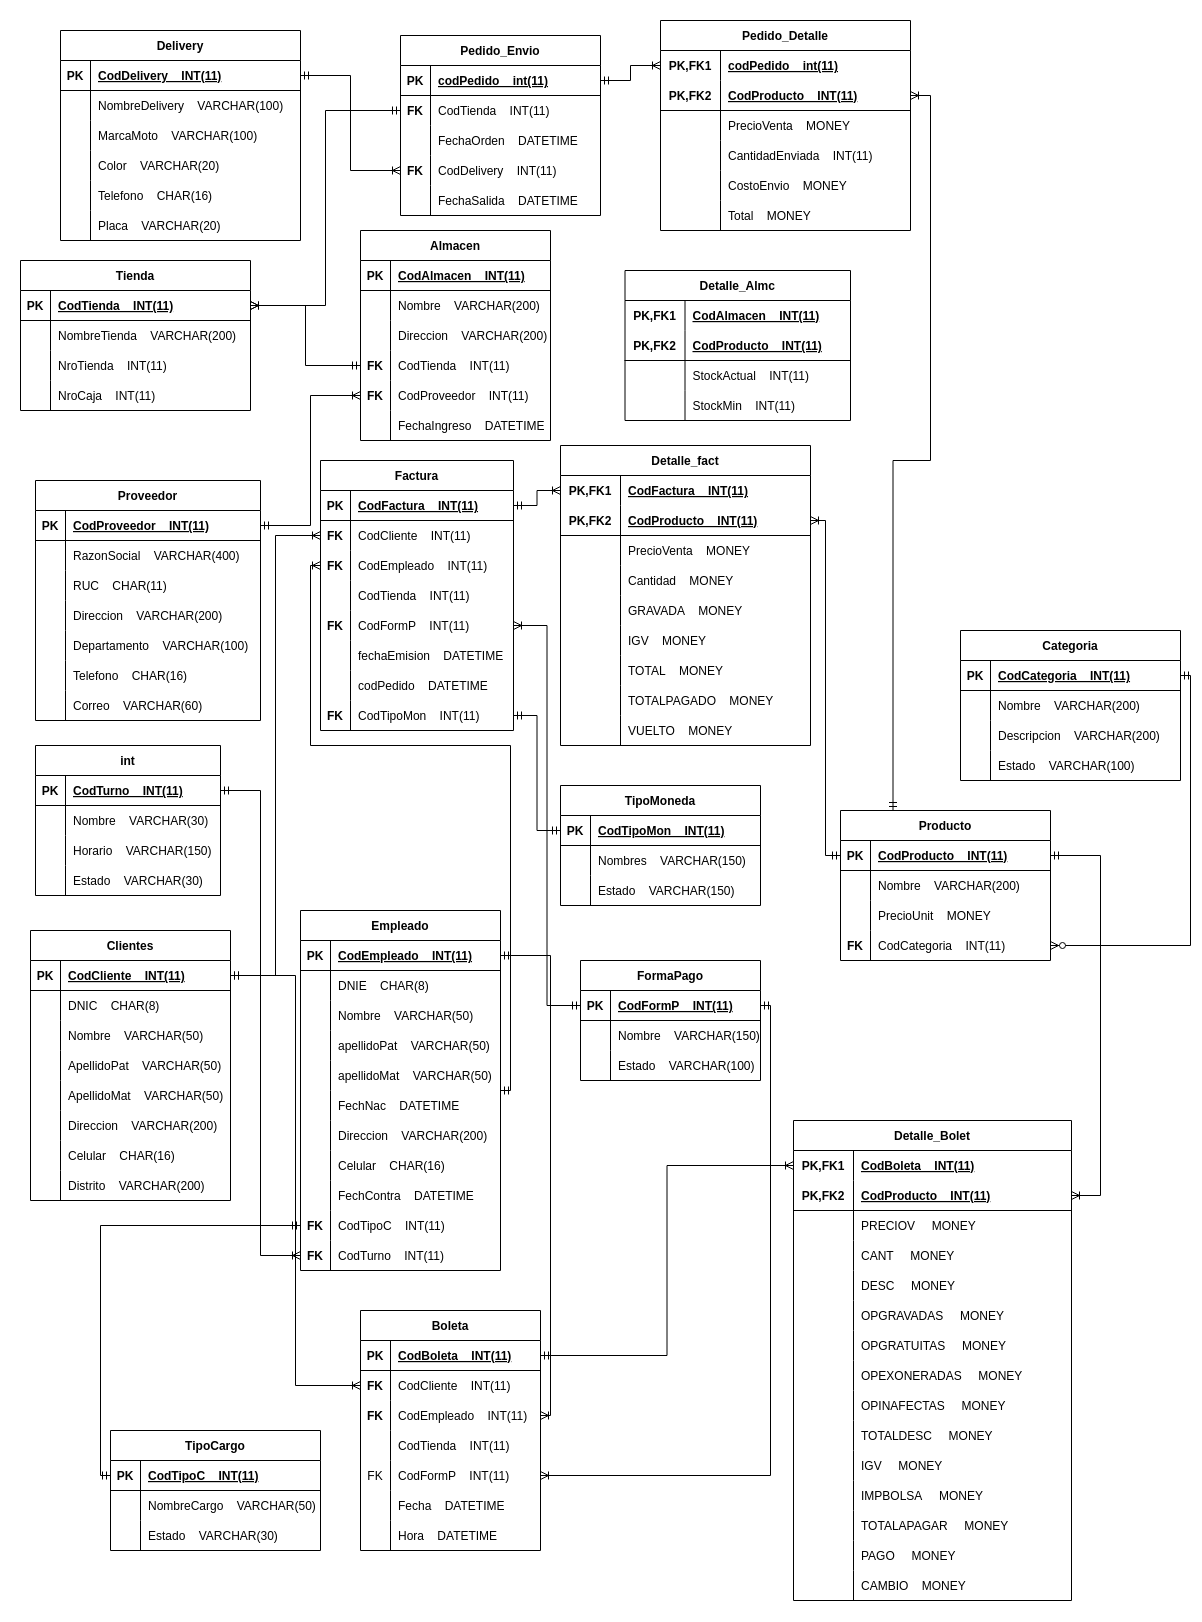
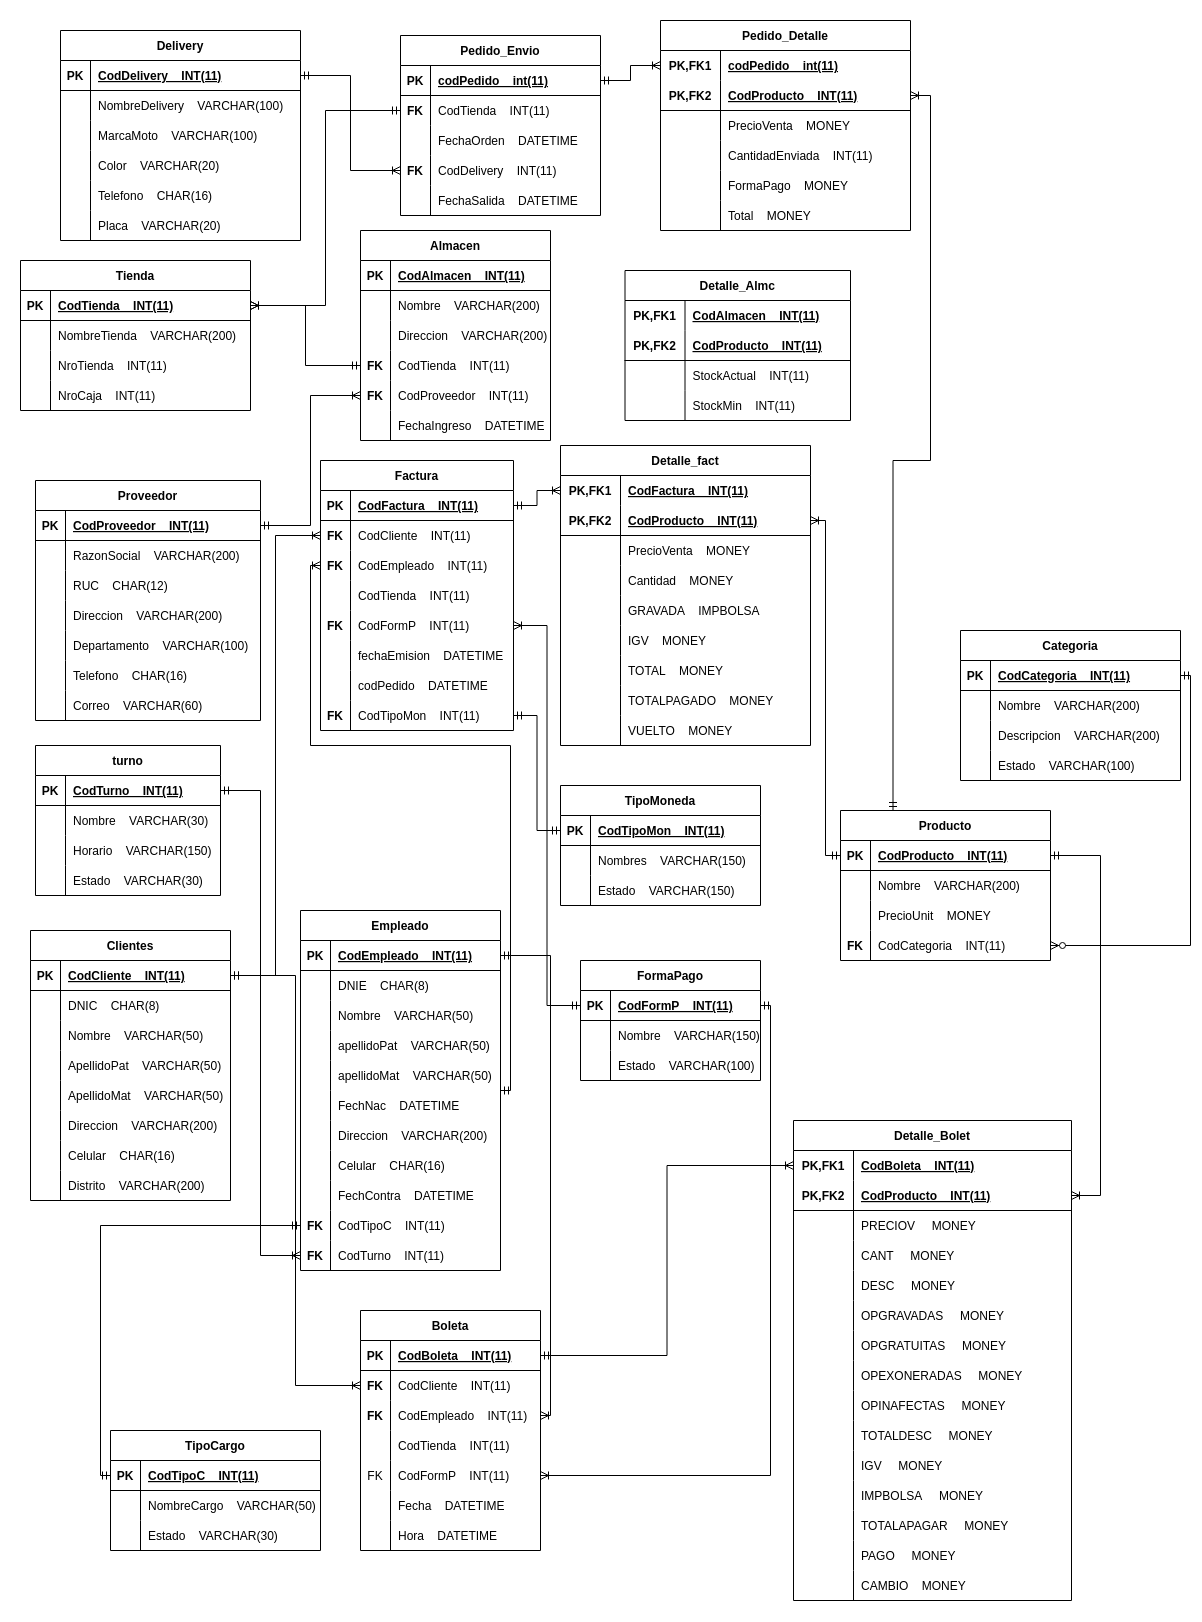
- <mxCell id="385" value="CostoEnvio    MONEY" style="shape=partialRectangle;connectable=0;fillColor=none;top=0;left=0;bottom=0;right=0;align=left;spacingLeft=6;overflow=hidden;" parent="383" vertex="1"><mxGeometry x="60" width="190" height="30" as="geometry"><mxRectangle width="190" height="30" as="alternateBounds" /></mxGeometry></mxCell>
+ <mxCell id="385" value="FormaPago    MONEY" style="shape=partialRectangle;connectable=0;fillColor=none;top=0;left=0;bottom=0;right=0;align=left;spacingLeft=6;overflow=hidden;" parent="383" vertex="1"><mxGeometry x="60" width="190" height="30" as="geometry"><mxRectangle width="190" height="30" as="alternateBounds" /></mxGeometry></mxCell>
- <mxCell id="8" value="RazonSocial    VARCHAR(400)" style="shape=partialRectangle;connectable=0;fillColor=none;top=0;left=0;bottom=0;right=0;align=left;spacingLeft=6;overflow=hidden;" parent="6" vertex="1"><mxGeometry x="30" width="195" height="30" as="geometry"><mxRectangle width="195" height="30" as="alternateBounds" /></mxGeometry></mxCell>
+ <mxCell id="8" value="RazonSocial    VARCHAR(200)" style="shape=partialRectangle;connectable=0;fillColor=none;top=0;left=0;bottom=0;right=0;align=left;spacingLeft=6;overflow=hidden;" parent="6" vertex="1"><mxGeometry x="30" width="195" height="30" as="geometry"><mxRectangle width="195" height="30" as="alternateBounds" /></mxGeometry></mxCell>
- <mxCell id="11" value="RUC    CHAR(11)" style="shape=partialRectangle;connectable=0;fillColor=none;top=0;left=0;bottom=0;right=0;align=left;spacingLeft=6;overflow=hidden;" parent="9" vertex="1"><mxGeometry x="30" width="195" height="30" as="geometry"><mxRectangle width="195" height="30" as="alternateBounds" /></mxGeometry></mxCell>
+ <mxCell id="11" value="RUC    CHAR(12)" style="shape=partialRectangle;connectable=0;fillColor=none;top=0;left=0;bottom=0;right=0;align=left;spacingLeft=6;overflow=hidden;" parent="9" vertex="1"><mxGeometry x="30" width="195" height="30" as="geometry"><mxRectangle width="195" height="30" as="alternateBounds" /></mxGeometry></mxCell>
- <mxCell id="218" value="GRAVADA    MONEY" style="shape=partialRectangle;connectable=0;fillColor=none;top=0;left=0;bottom=0;right=0;align=left;spacingLeft=6;overflow=hidden;" parent="216" vertex="1"><mxGeometry x="60" width="190" height="30" as="geometry"><mxRectangle width="190" height="30" as="alternateBounds" /></mxGeometry></mxCell>
+ <mxCell id="218" value="GRAVADA    IMPBOLSA" style="shape=partialRectangle;connectable=0;fillColor=none;top=0;left=0;bottom=0;right=0;align=left;spacingLeft=6;overflow=hidden;" parent="216" vertex="1"><mxGeometry x="60" width="190" height="30" as="geometry"><mxRectangle width="190" height="30" as="alternateBounds" /></mxGeometry></mxCell>
- <mxCell id="184" value="int" style="shape=table;startSize=30;container=1;collapsible=1;childLayout=tableLayout;fixedRows=1;rowLines=0;fontStyle=1;align=center;resizeLast=1;" parent="1" vertex="1"><mxGeometry x="35" y="745" width="185" height="150" as="geometry"><mxRectangle x="150" y="220" width="70" height="30" as="alternateBounds" /></mxGeometry></mxCell>
+ <mxCell id="184" value="turno" style="shape=table;startSize=30;container=1;collapsible=1;childLayout=tableLayout;fixedRows=1;rowLines=0;fontStyle=1;align=center;resizeLast=1;" parent="1" vertex="1"><mxGeometry x="35" y="745" width="185" height="150" as="geometry"><mxRectangle x="150" y="220" width="70" height="30" as="alternateBounds" /></mxGeometry></mxCell>
